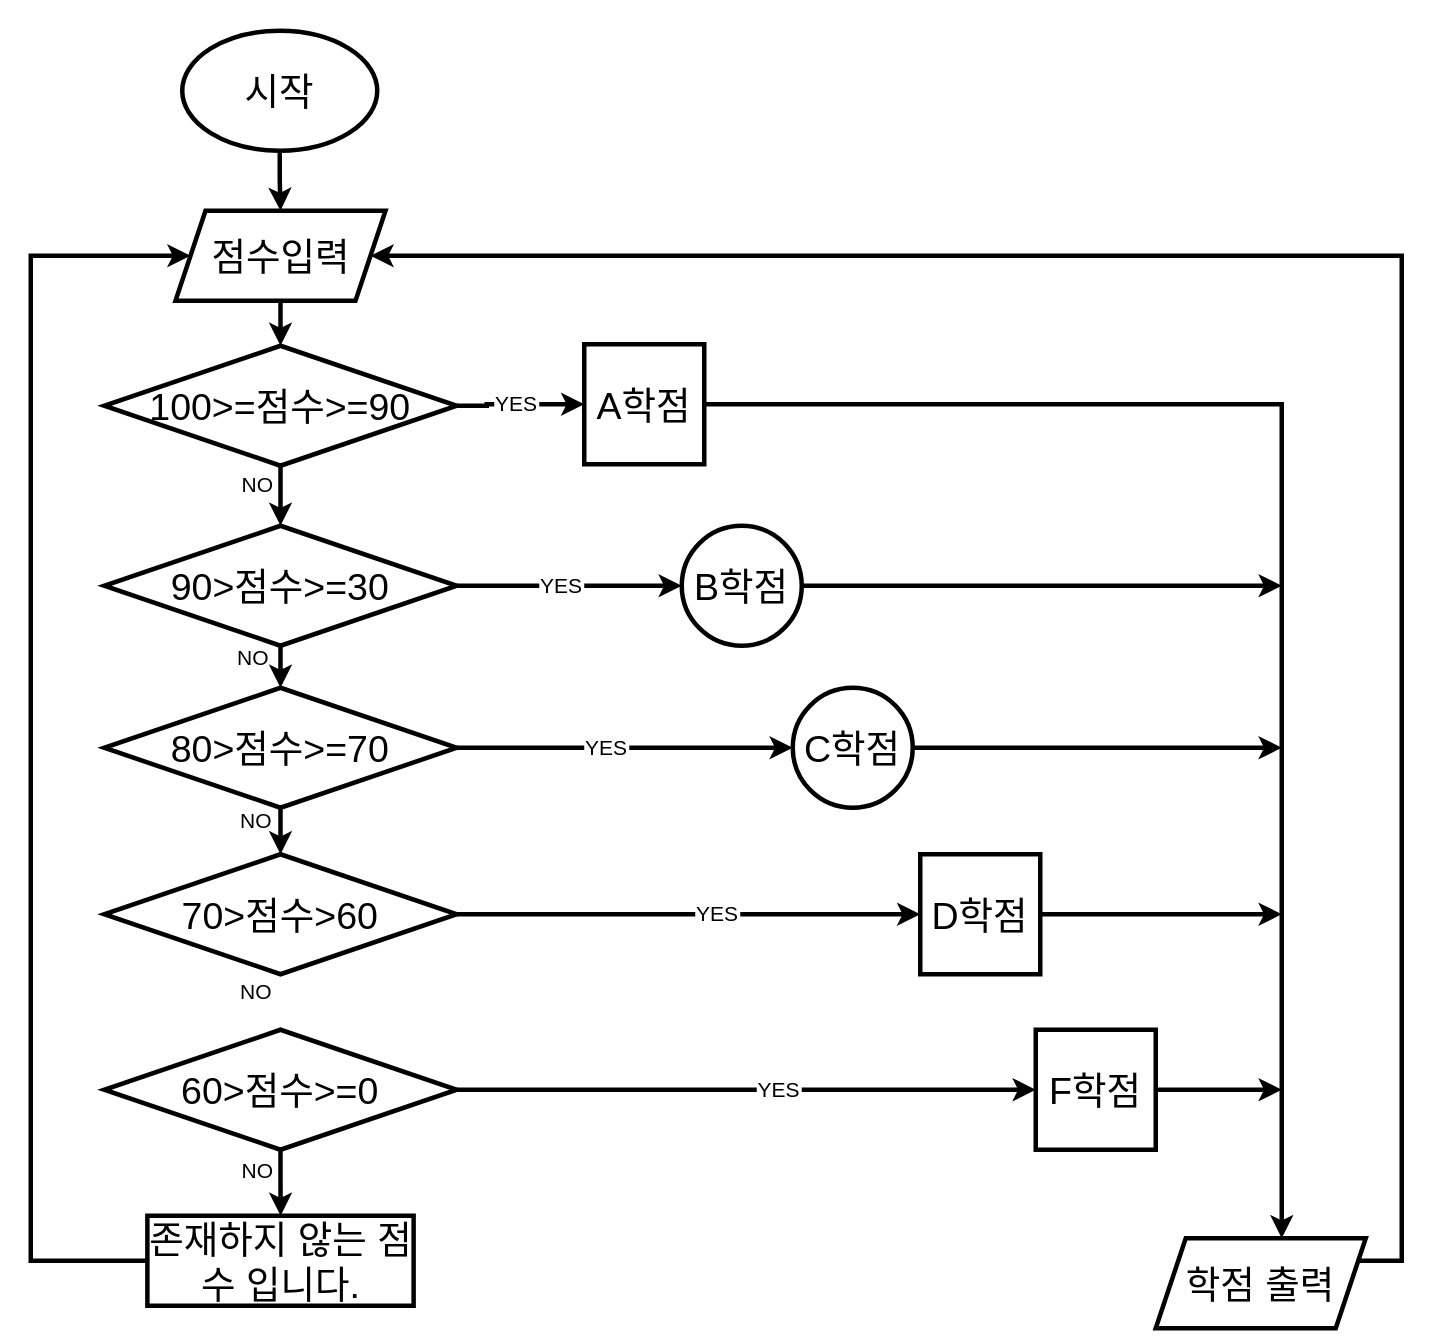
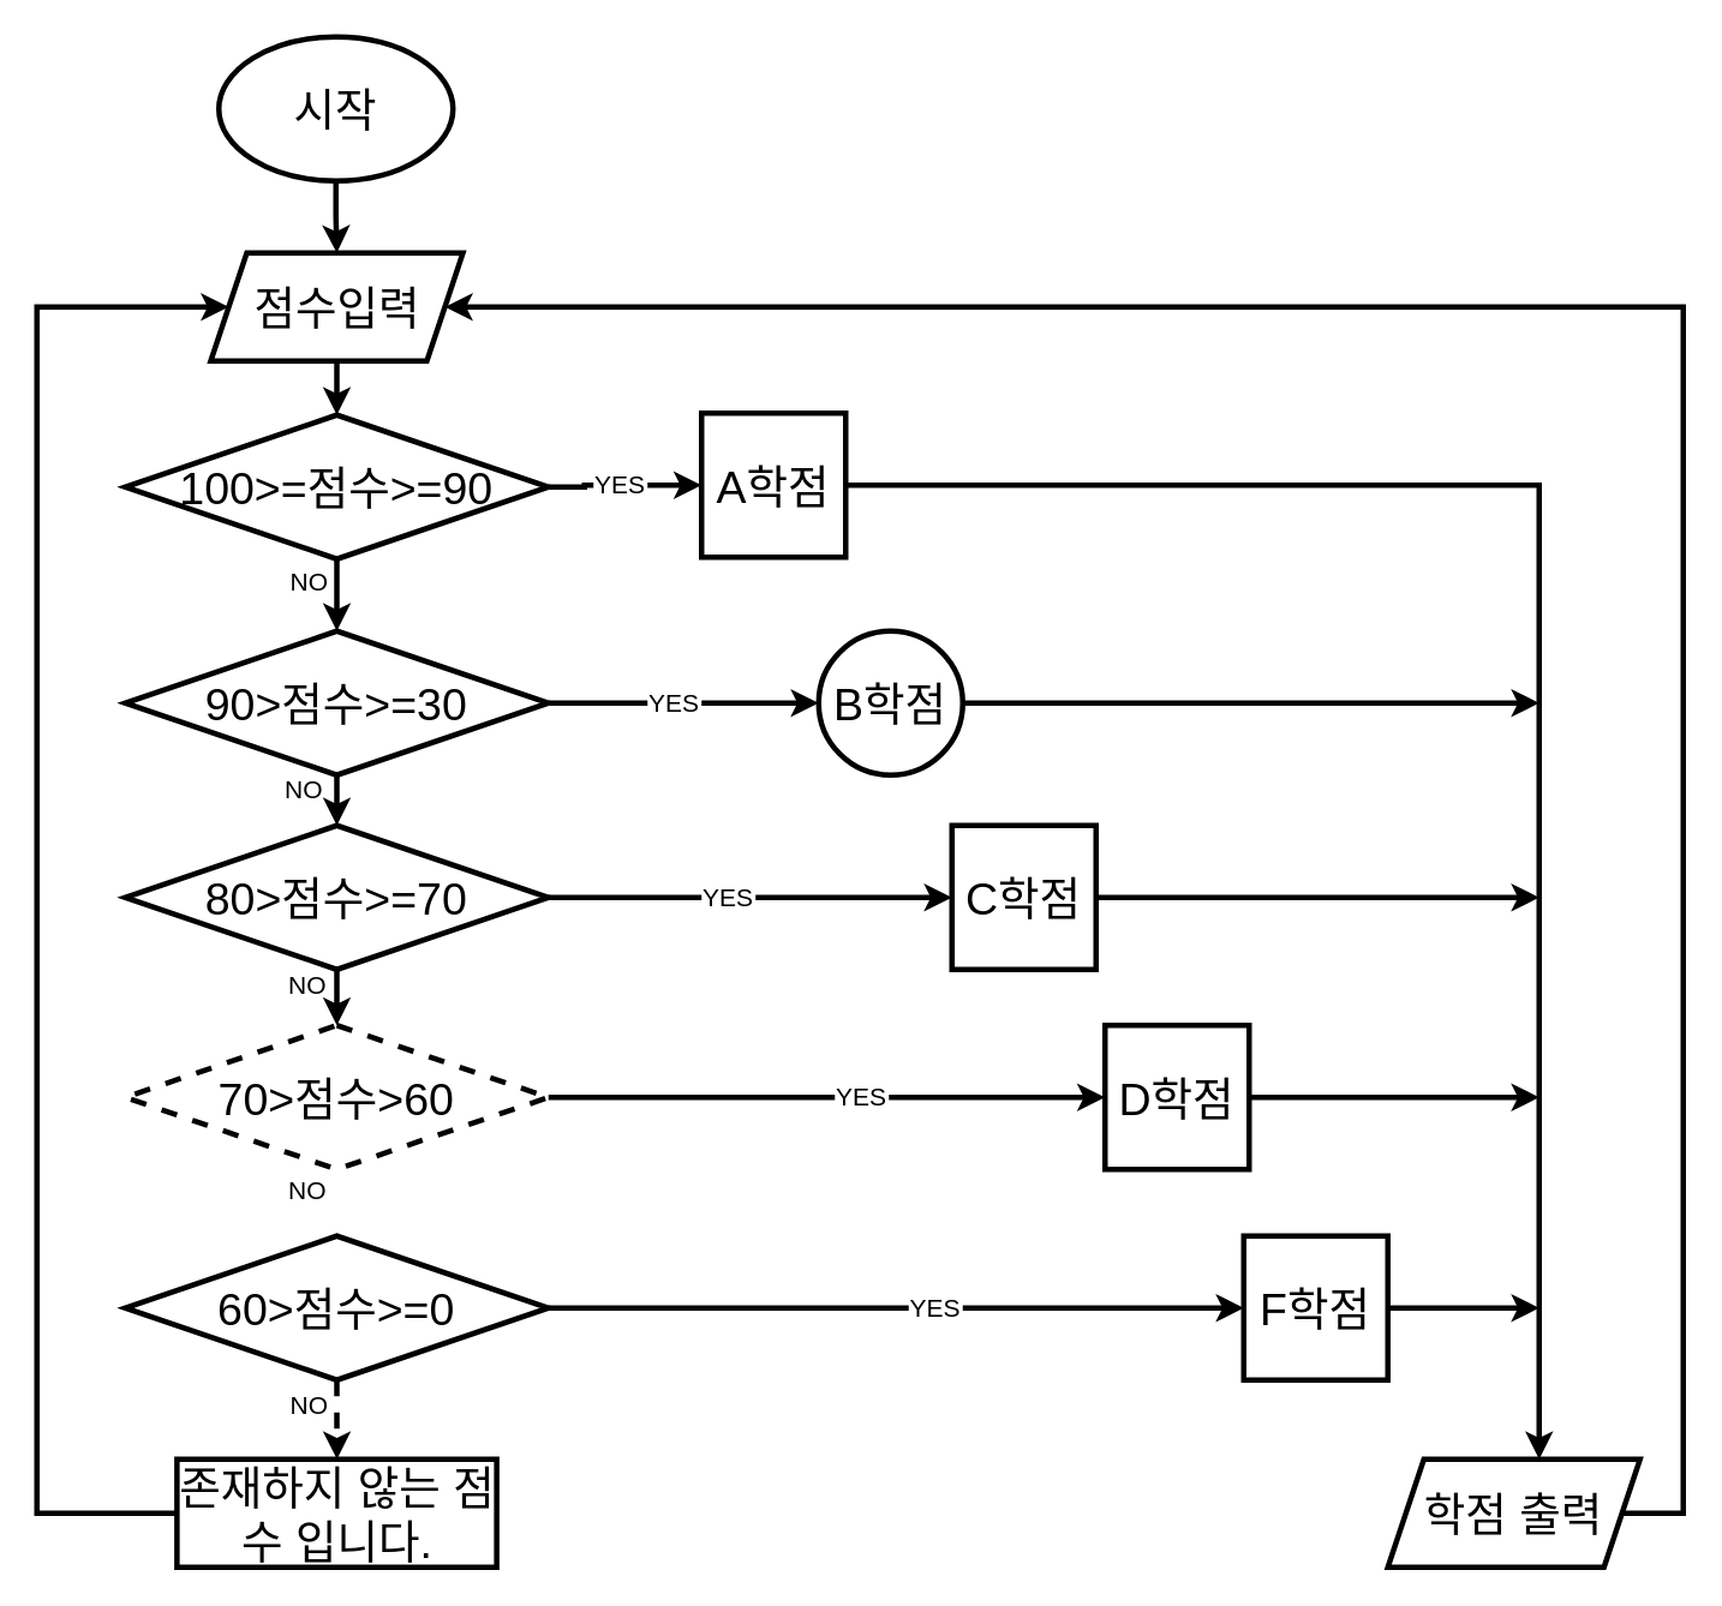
- <mxCell id="25" value="C학점" style="ellipse;whiteSpace=wrap;html=1;aspect=fixed;fontSize=25;strokeWidth=3;" vertex="1" parent="1"><mxGeometry x="528" y="458" width="80" height="80" as="geometry" /></mxCell>
+ <mxCell id="25" value="C학점" style="whiteSpace=wrap;html=1;aspect=fixed;fontSize=25;strokeWidth=3;" vertex="1" parent="1"><mxGeometry x="528" y="458" width="80" height="80" as="geometry" /></mxCell>
- <mxCell id="16" value="70&amp;gt;점수&amp;gt;60" style="rhombus;whiteSpace=wrap;html=1;fontSize=25;strokeWidth=3;" vertex="1" parent="1"><mxGeometry x="69" y="569" width="235" height="80" as="geometry" /></mxCell>
+ <mxCell id="16" value="70&amp;gt;점수&amp;gt;60" style="rhombus;whiteSpace=wrap;html=1;fontSize=25;strokeWidth=3;dashed=1;" vertex="1" parent="1"><mxGeometry x="69" y="569" width="235" height="80" as="geometry" /></mxCell>
- <mxCell id="17" value="" style="edgeStyle=orthogonalEdgeStyle;rounded=0;orthogonalLoop=1;jettySize=auto;html=1;fontSize=25;strokeWidth=3;" edge="1" parent="1" source="19" target="31"><mxGeometry relative="1" as="geometry" /></mxCell>
+ <mxCell id="17" value="" style="edgeStyle=orthogonalEdgeStyle;rounded=0;orthogonalLoop=1;jettySize=auto;html=1;fontSize=25;strokeWidth=3;dashed=1;" edge="1" parent="1" source="19" target="31"><mxGeometry relative="1" as="geometry" /></mxCell>
- <mxCell id="33" value="학점 출력" style="shape=parallelogram;perimeter=parallelogramPerimeter;whiteSpace=wrap;html=1;fixedSize=1;fontSize=25;strokeWidth=3;" vertex="1" parent="1"><mxGeometry x="770" y="825" width="140" height="60" as="geometry" /></mxCell>
+ <mxCell id="33" value="학점 출력" style="shape=parallelogram;perimeter=parallelogramPerimeter;whiteSpace=wrap;html=1;fixedSize=1;fontSize=25;strokeWidth=3;" vertex="1" parent="1"><mxGeometry x="770" y="810" width="140" height="60" as="geometry" /></mxCell>
